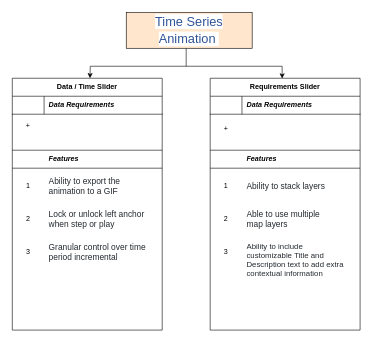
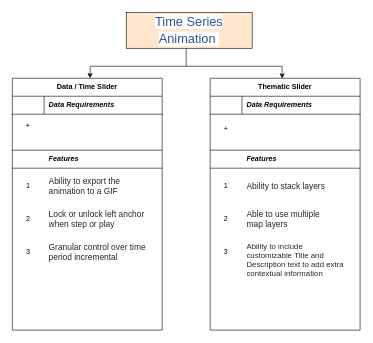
- <mxCell id="35" value="Requirements Slider" style="shape=table;html=1;whiteSpace=wrap;startSize=30;container=1;collapsible=0;childLayout=tableLayout;fixedRows=1;rowLines=0;fontStyle=1;align=center;" parent="22" vertex="1"><mxGeometry width="250" height="420" as="geometry" /></mxCell>
+ <mxCell id="35" value="Thematic Slider" style="shape=table;html=1;whiteSpace=wrap;startSize=30;container=1;collapsible=0;childLayout=tableLayout;fixedRows=1;rowLines=0;fontStyle=1;align=center;" parent="22" vertex="1"><mxGeometry width="250" height="420" as="geometry" /></mxCell>
